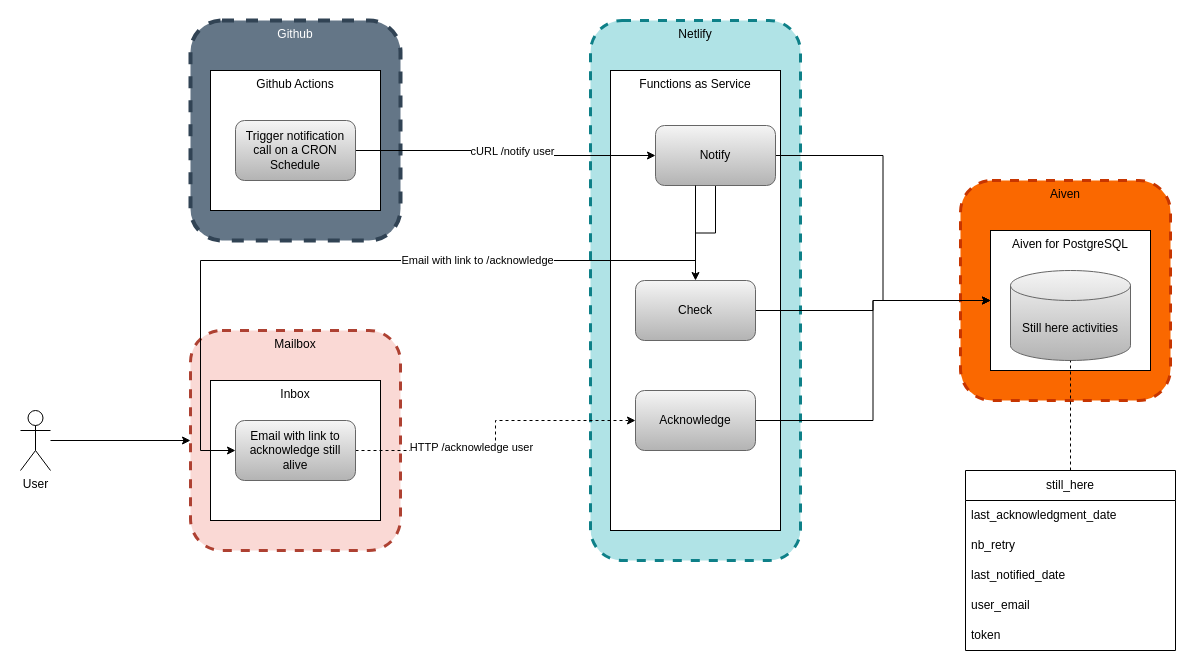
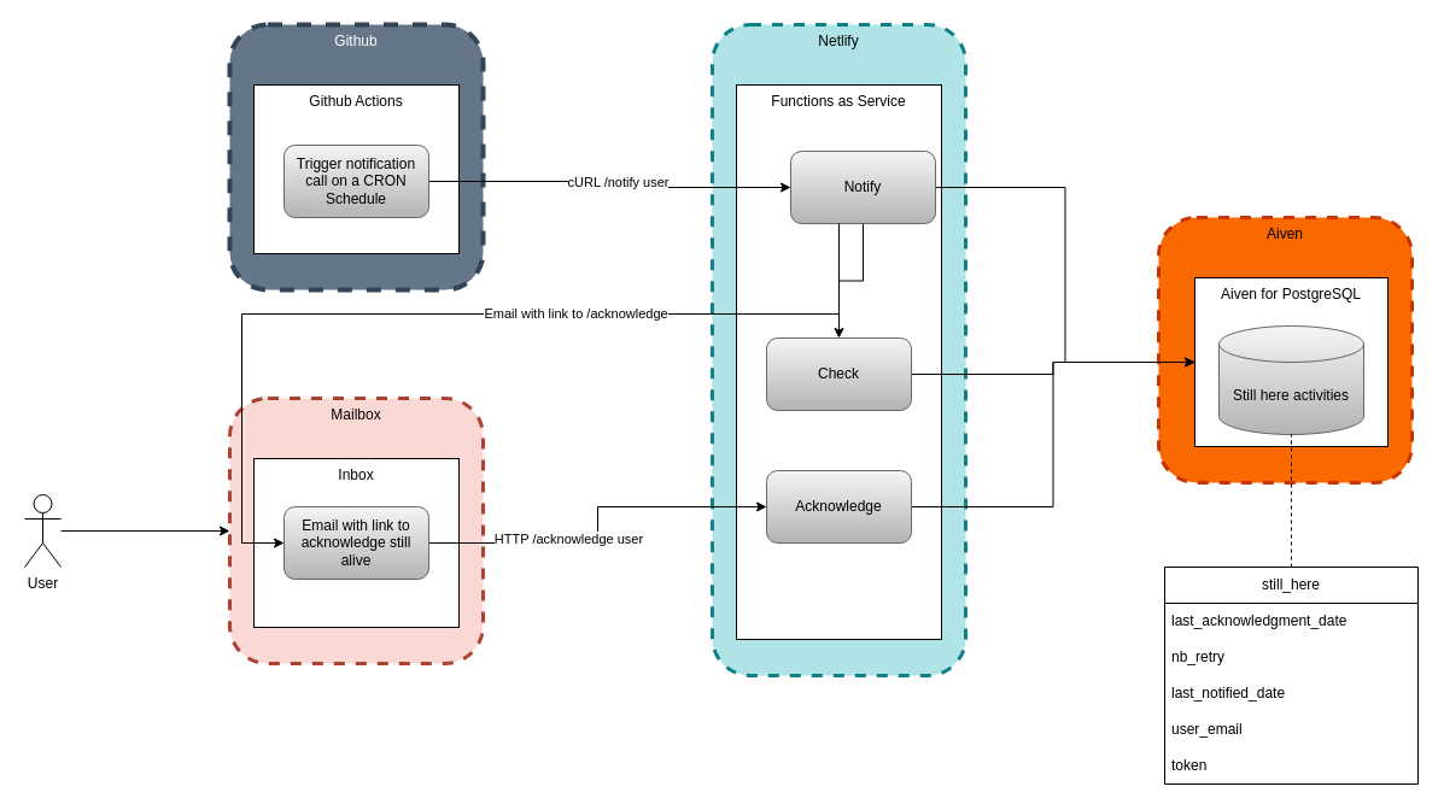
- <mxCell id="23" style="edgeStyle=orthogonalEdgeStyle;rounded=0;orthogonalLoop=1;jettySize=auto;html=1;dashed=1;" edge="1" parent="1" source="25" target="21"><mxGeometry relative="1" as="geometry" /></mxCell>
+ <mxCell id="23" style="edgeStyle=orthogonalEdgeStyle;rounded=0;orthogonalLoop=1;jettySize=auto;html=1;" edge="1" parent="1" source="25" target="21"><mxGeometry relative="1" as="geometry" /></mxCell>
